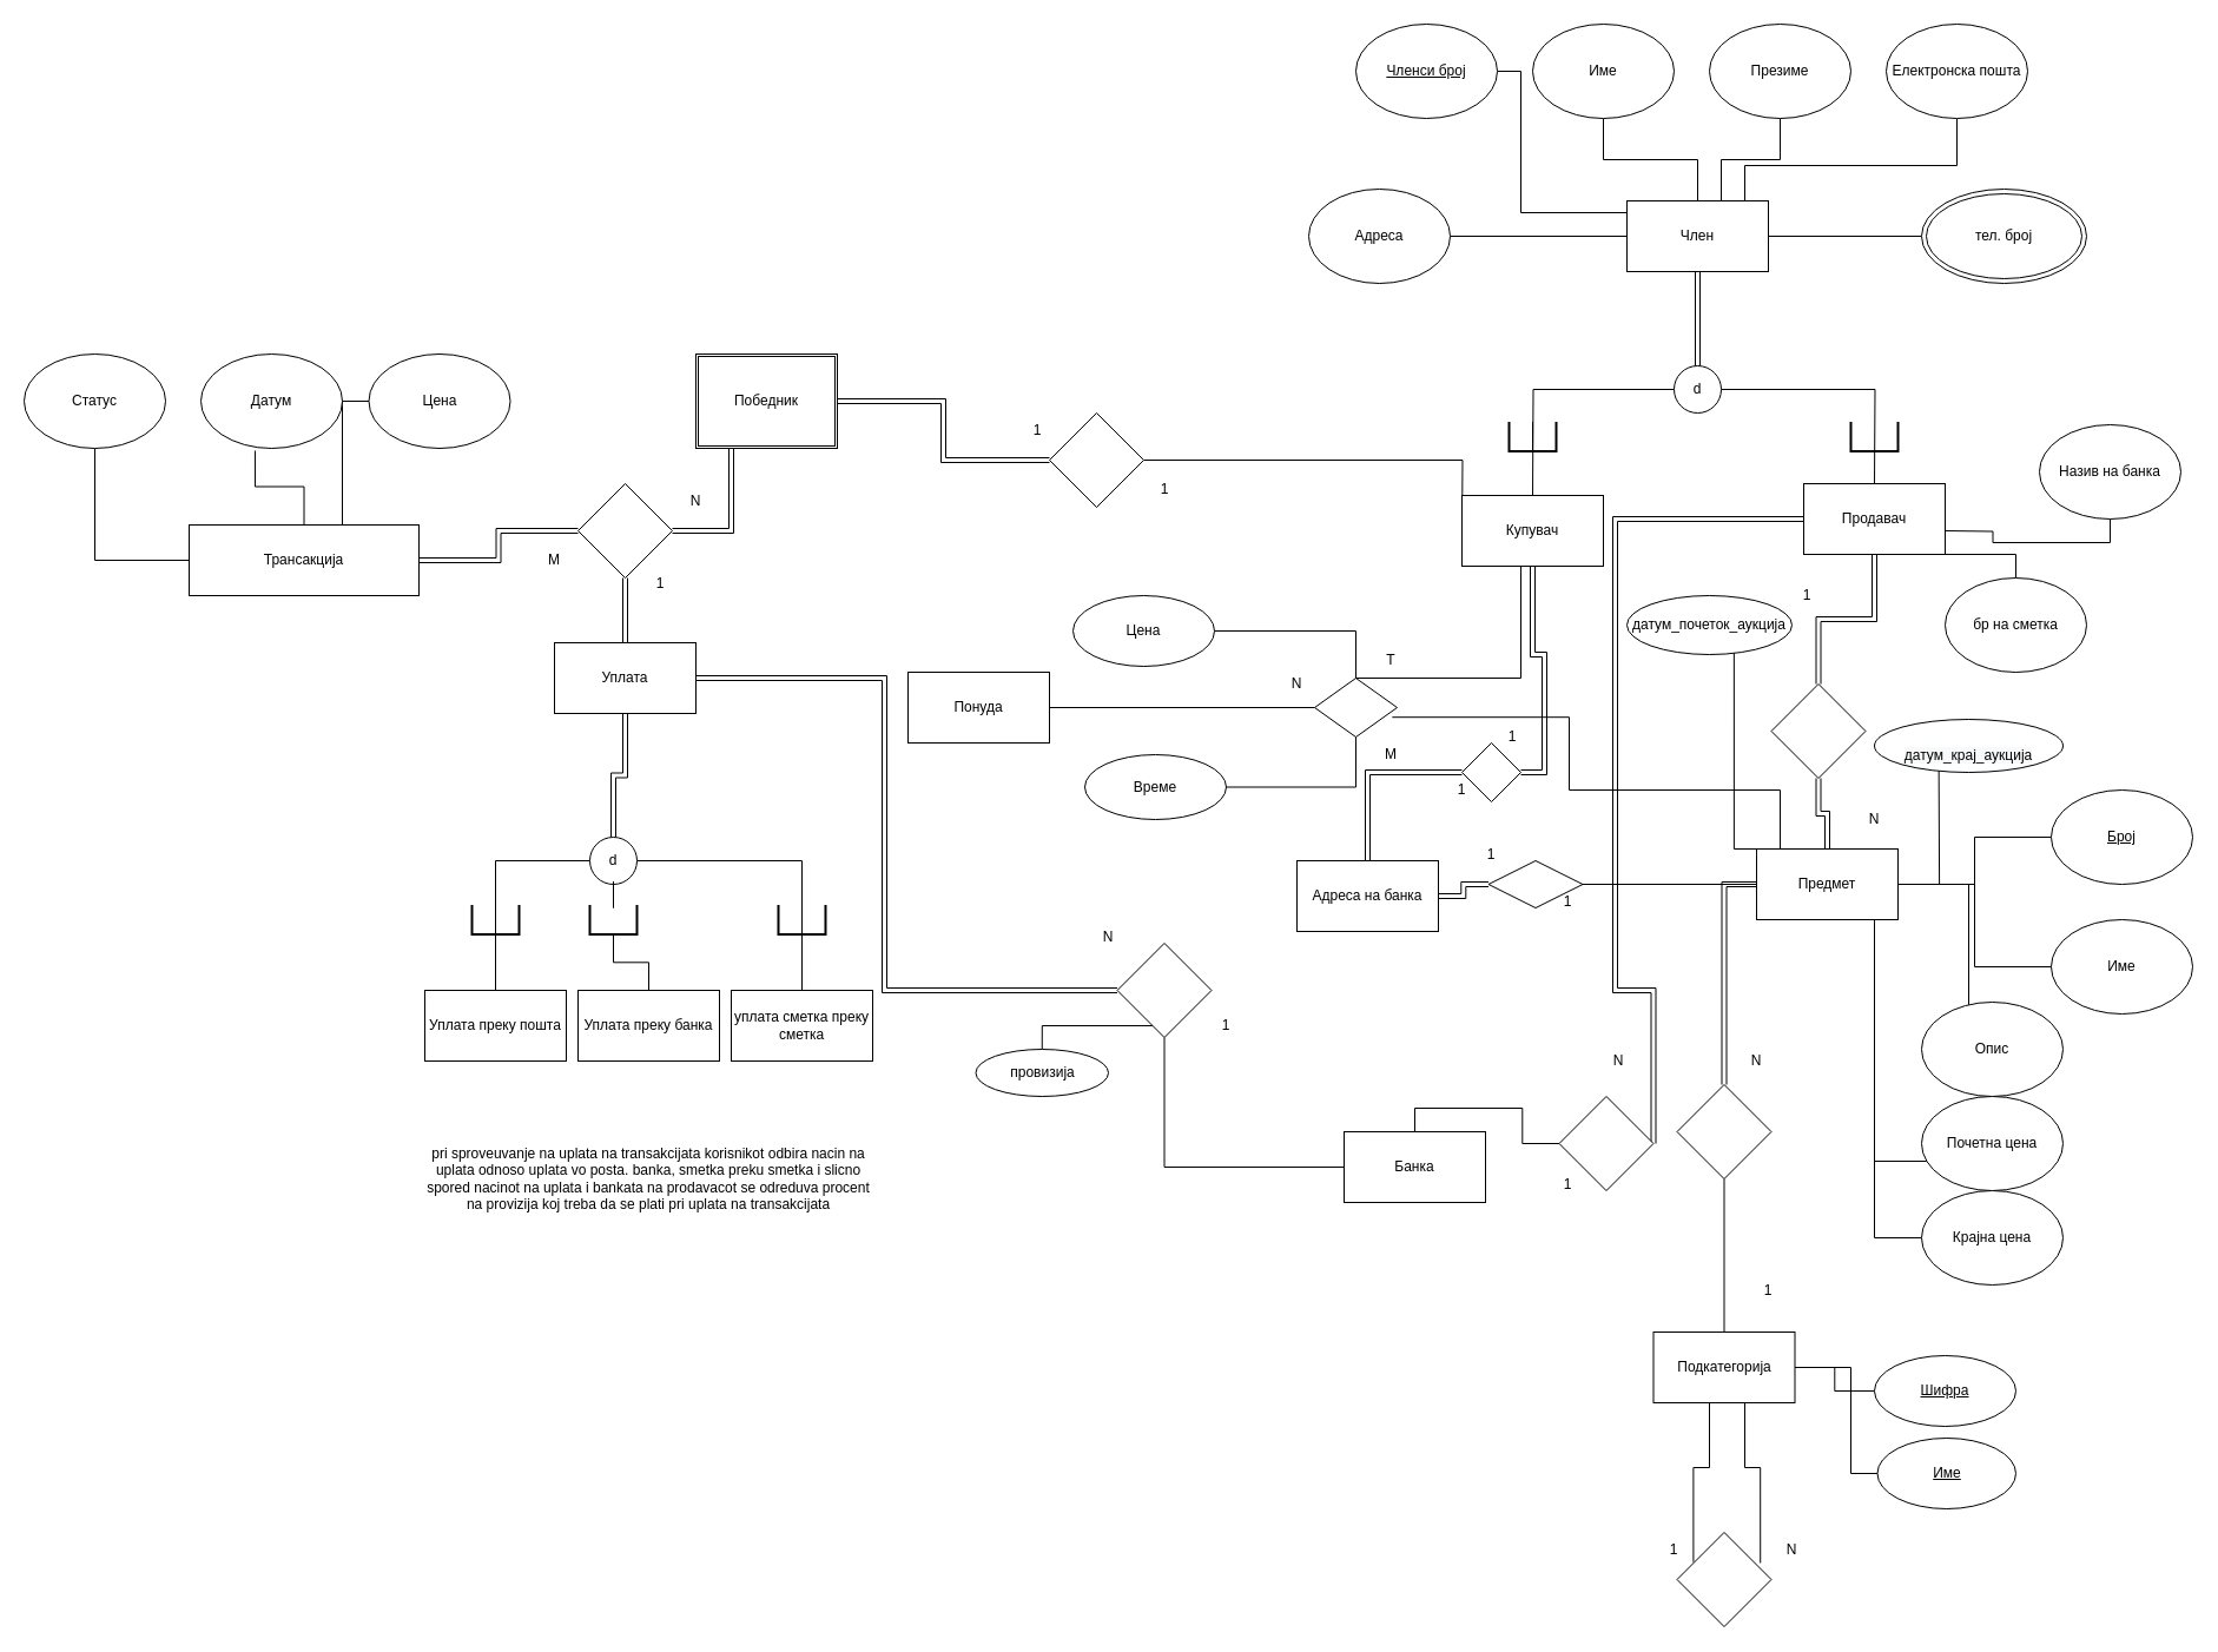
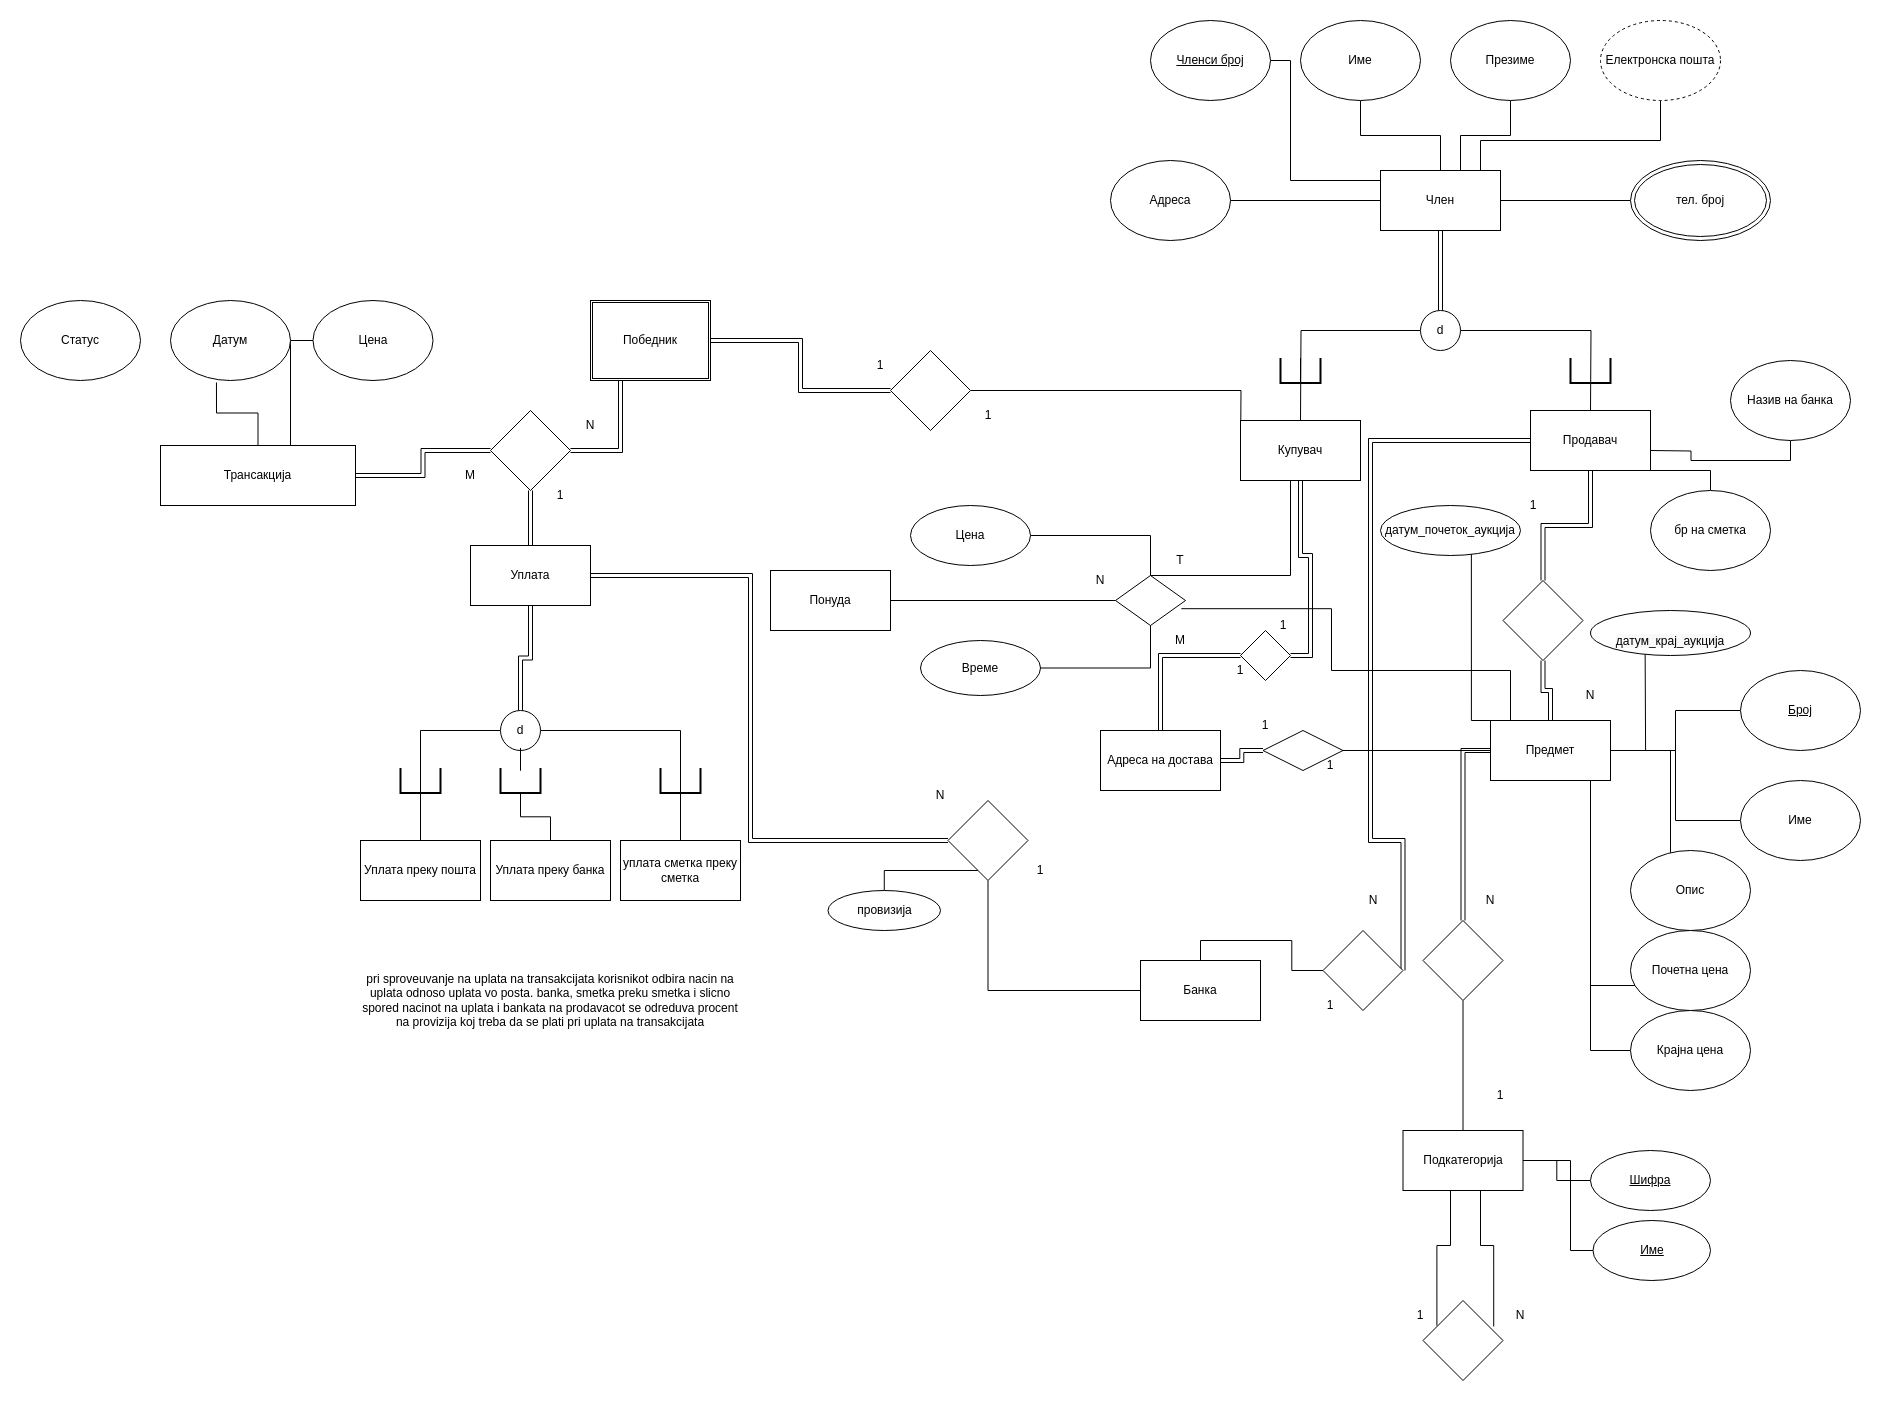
- <mxCell id="13" value="Електронска пошта" style="ellipse;whiteSpace=wrap;html=1;" parent="1" vertex="1"><mxGeometry x="1600" y="20" width="120" height="80" as="geometry" /></mxCell>
+ <mxCell id="13" value="Електронска пошта" style="ellipse;whiteSpace=wrap;html=1;dashed=1;" parent="1" vertex="1"><mxGeometry x="1600" y="20" width="120" height="80" as="geometry" /></mxCell>
- <mxCell id="115" style="edgeStyle=orthogonalEdgeStyle;rounded=0;orthogonalLoop=1;jettySize=auto;html=1;entryX=0.5;entryY=1;entryDx=0;entryDy=0;endArrow=none;endFill=0;" edge="1" parent="1" source="118" target="121"><mxGeometry relative="1" as="geometry" /></mxCell>
- <mxCell id="124" value="Адреса на банка" style="rounded=0;whiteSpace=wrap;html=1;" vertex="1" parent="1"><mxGeometry x="1100" y="730" width="120" height="60" as="geometry" /></mxCell>
+ <mxCell id="124" value="Адреса на достава" style="rounded=0;whiteSpace=wrap;html=1;" vertex="1" parent="1"><mxGeometry x="1100" y="730" width="120" height="60" as="geometry" /></mxCell>
